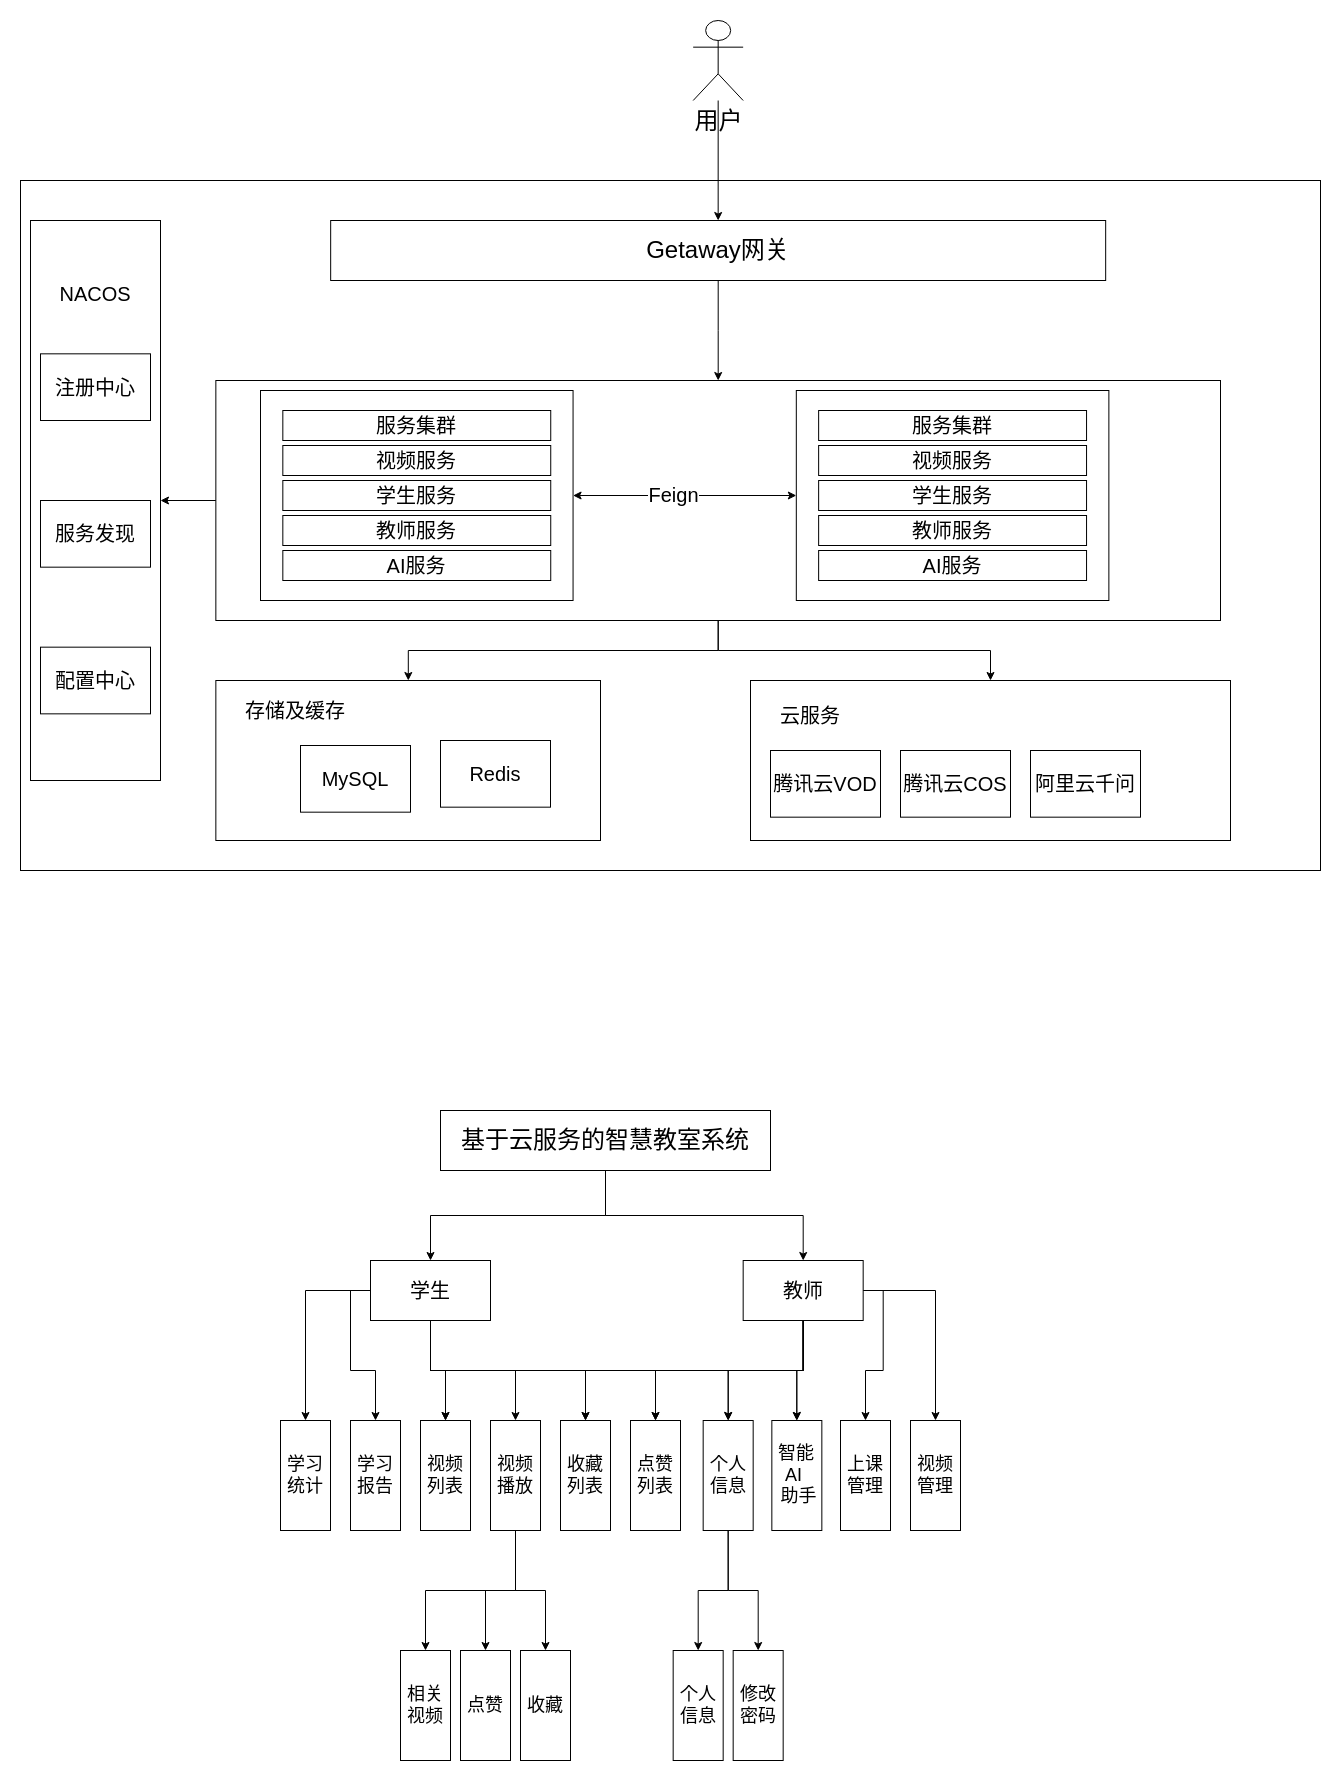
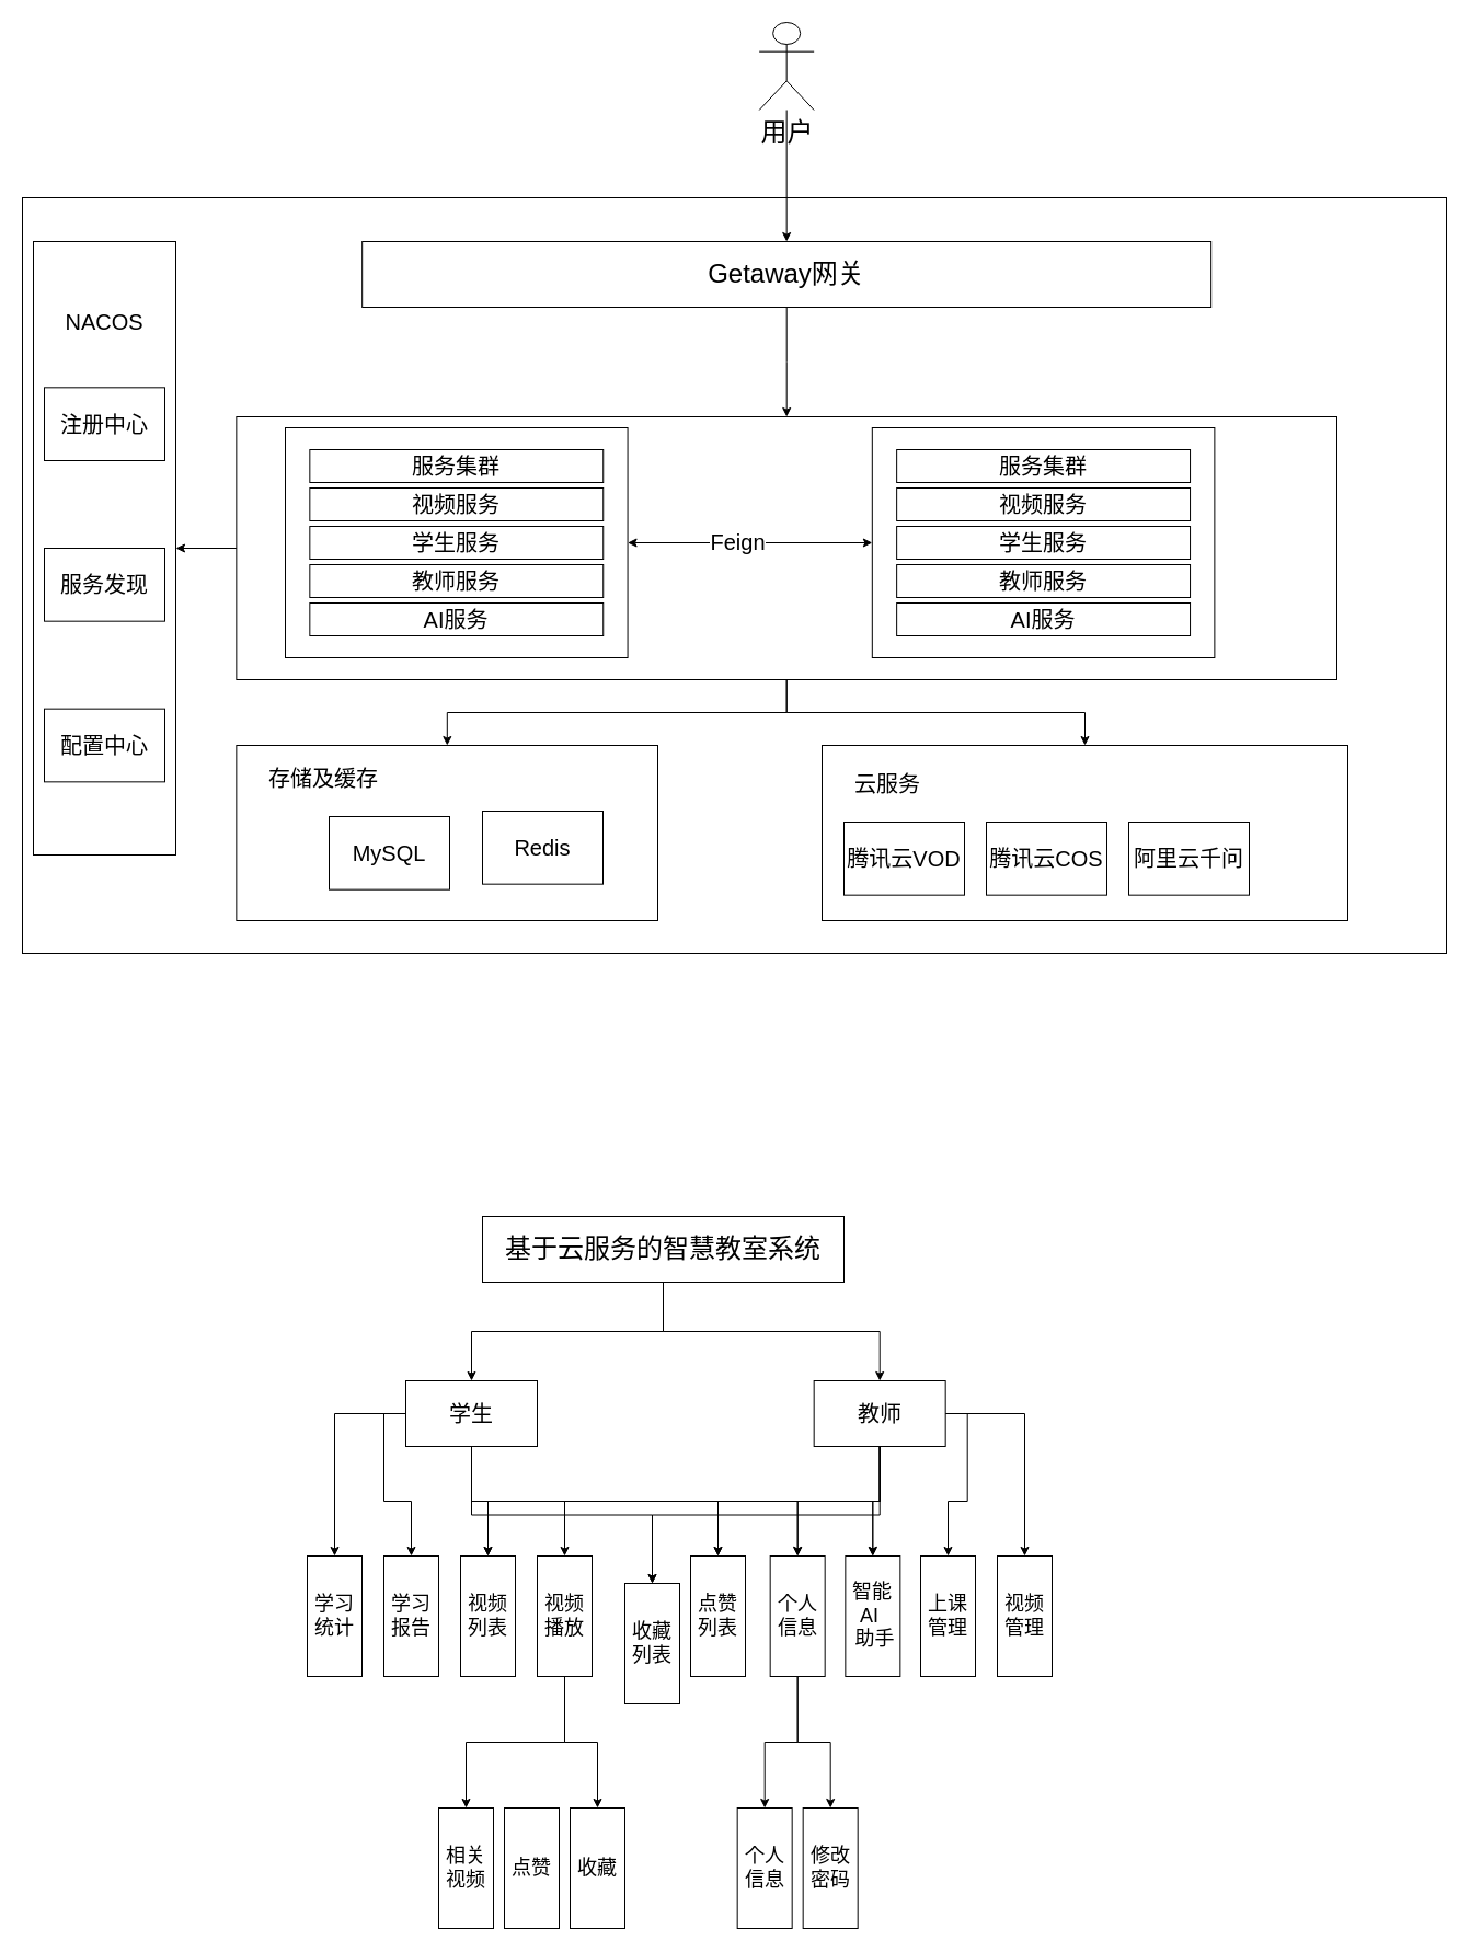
- <mxCell id="73" value="&lt;font style=&quot;font-size: 18px;&quot;&gt;收藏列表&lt;/font&gt;" style="rounded=0;whiteSpace=wrap;html=1;" vertex="1" parent="1"><mxGeometry x="560" y="1420" width="50" height="110" as="geometry" /></mxCell>
+ <mxCell id="73" value="&lt;font style=&quot;font-size: 18px;&quot;&gt;收藏列表&lt;/font&gt;" style="rounded=0;whiteSpace=wrap;html=1;" vertex="1" parent="1"><mxGeometry x="570" y="1445" width="50" height="110" as="geometry" /></mxCell>
- <mxCell id="67" style="edgeStyle=orthogonalEdgeStyle;rounded=0;orthogonalLoop=1;jettySize=auto;html=1;" edge="1" parent="1" source="69" target="71"><mxGeometry relative="1" as="geometry" /></mxCell>
